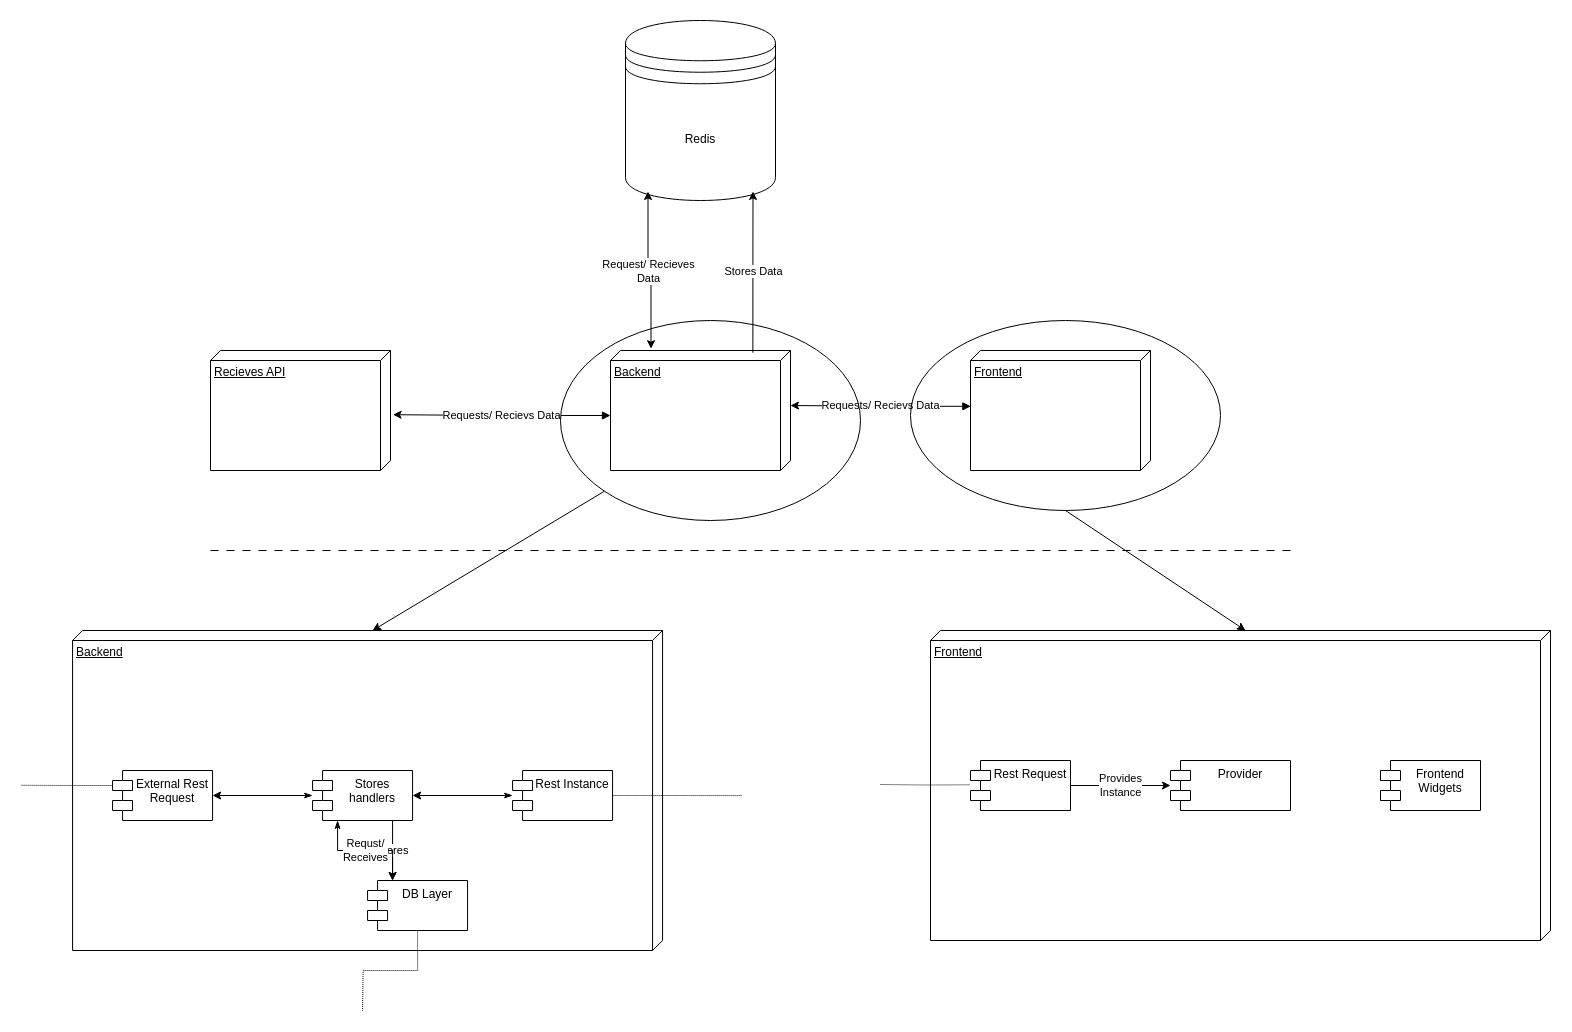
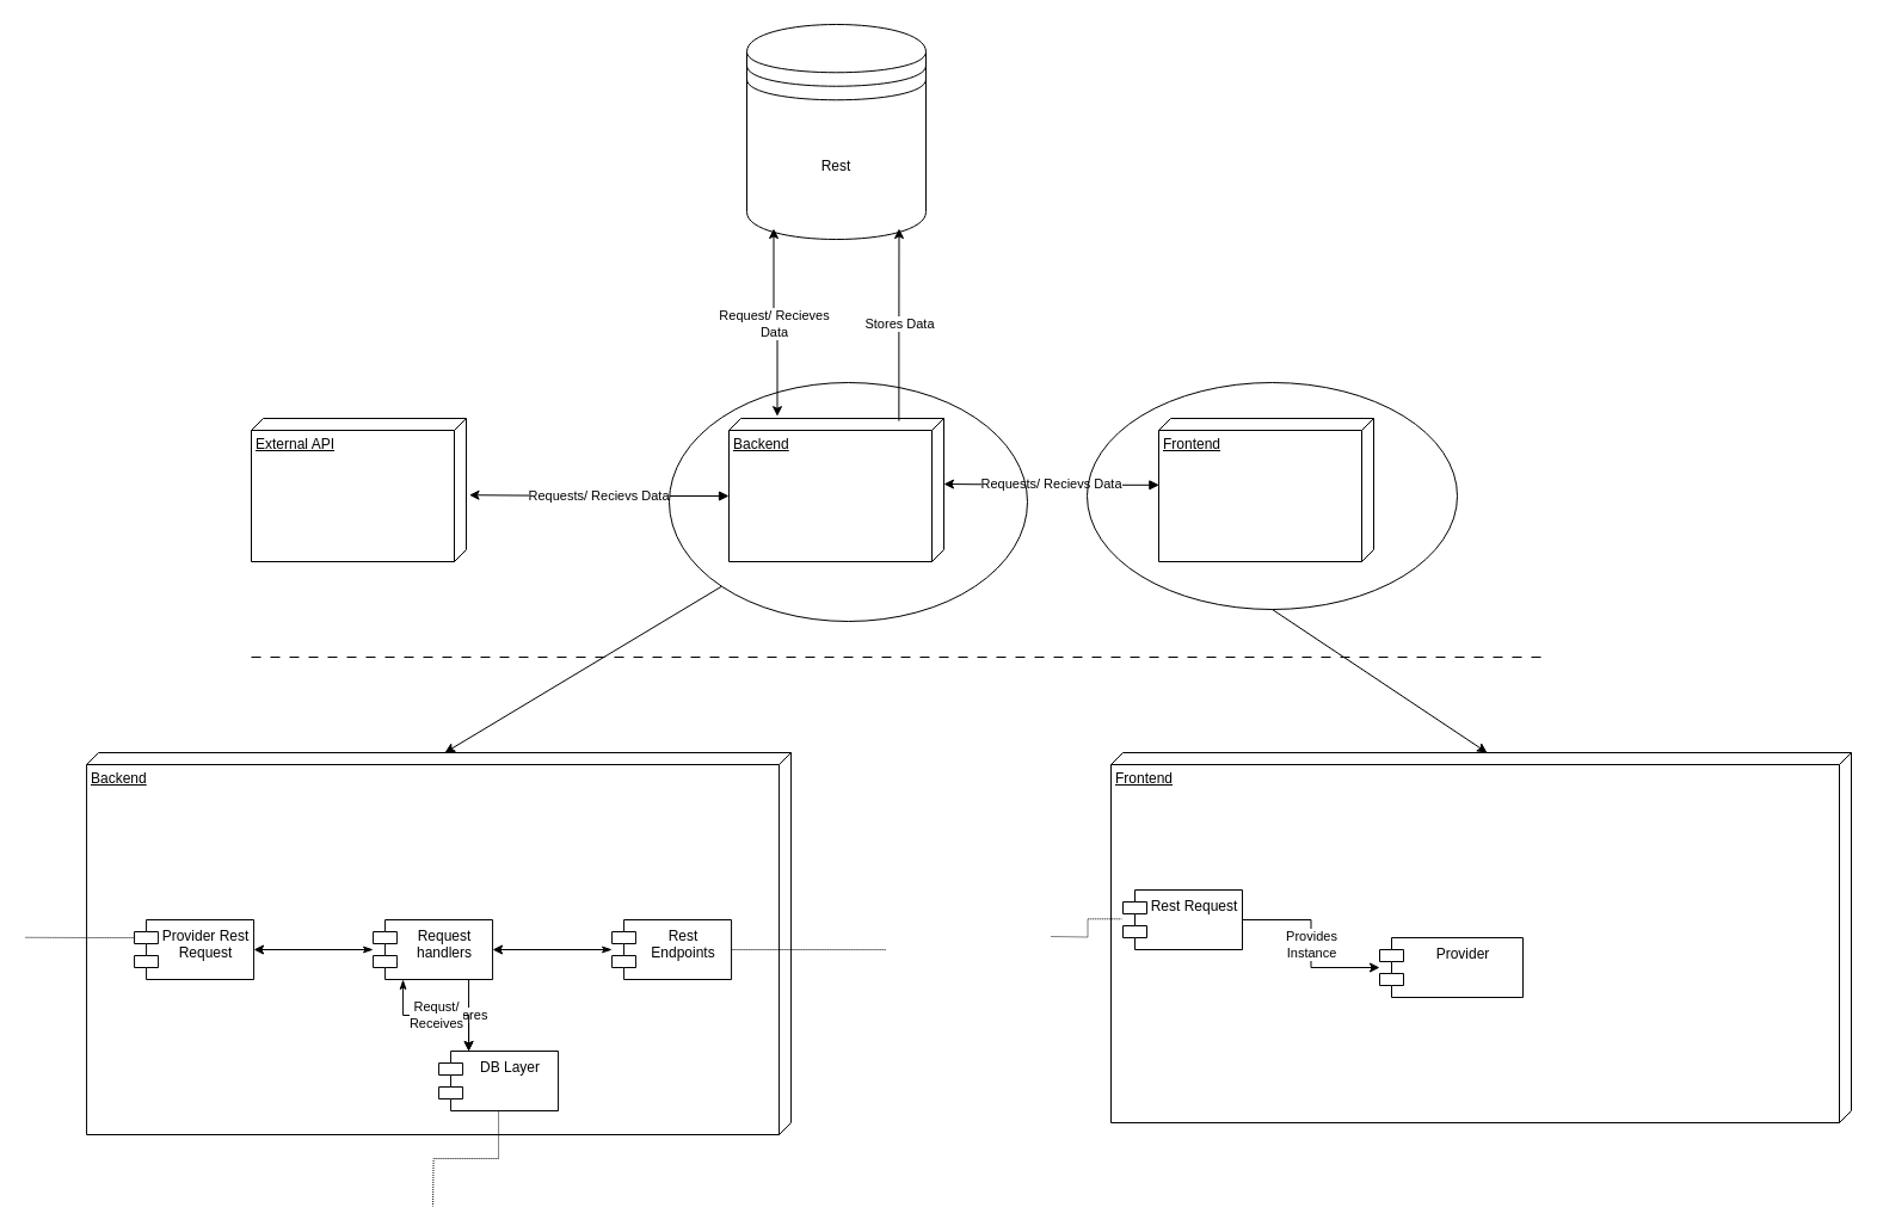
- <mxCell id="5" value="Redis" style="shape=datastore;whiteSpace=wrap;html=1;labelBackgroundColor=default;" parent="1" vertex="1"><mxGeometry x="625" y="20" width="150" height="180" as="geometry" /></mxCell>
+ <mxCell id="5" value="Rest" style="shape=datastore;whiteSpace=wrap;html=1;labelBackgroundColor=default;" parent="1" vertex="1"><mxGeometry x="625" y="20" width="150" height="180" as="geometry" /></mxCell>
- <mxCell id="2" value="Recieves API" style="verticalAlign=top;align=left;spacingTop=8;spacingLeft=2;spacingRight=12;shape=cube;size=10;direction=south;fontStyle=4;html=1;whiteSpace=wrap;labelBackgroundColor=default;" parent="1" vertex="1"><mxGeometry x="210" y="350" width="180" height="120" as="geometry" /></mxCell>
+ <mxCell id="2" value="External API" style="verticalAlign=top;align=left;spacingTop=8;spacingLeft=2;spacingRight=12;shape=cube;size=10;direction=south;fontStyle=4;html=1;whiteSpace=wrap;labelBackgroundColor=default;" parent="1" vertex="1"><mxGeometry x="210" y="350" width="180" height="120" as="geometry" /></mxCell>
- <mxCell id="32" value="Rest Request" style="shape=module;align=left;spacingLeft=20;align=center;verticalAlign=top;whiteSpace=wrap;html=1;labelBackgroundColor=default;" parent="29" vertex="1"><mxGeometry x="90" y="130" width="100" height="50" as="geometry" /></mxCell>
+ <mxCell id="32" value="Rest Request" style="shape=module;align=left;spacingLeft=20;align=center;verticalAlign=top;whiteSpace=wrap;html=1;labelBackgroundColor=default;" parent="29" vertex="1"><mxGeometry x="60" y="115" width="100" height="50" as="geometry" /></mxCell>
- <mxCell id="33" value="Provider" style="shape=module;align=left;spacingLeft=20;align=center;verticalAlign=top;whiteSpace=wrap;html=1;labelBackgroundColor=default;" parent="29" vertex="1"><mxGeometry x="290" y="130" width="120" height="50" as="geometry" /></mxCell>
+ <mxCell id="33" value="Provider" style="shape=module;align=left;spacingLeft=20;align=center;verticalAlign=top;whiteSpace=wrap;html=1;labelBackgroundColor=default;" parent="29" vertex="1"><mxGeometry x="275" y="155" width="120" height="50" as="geometry" /></mxCell>
- <mxCell id="34" value="Frontend Widgets" style="shape=module;align=left;spacingLeft=20;align=center;verticalAlign=top;whiteSpace=wrap;html=1;labelBackgroundColor=default;" parent="29" vertex="1"><mxGeometry x="500" y="130" width="100" height="50" as="geometry" /></mxCell>
- <mxCell id="25" value="External Rest Request" style="shape=module;align=left;spacingLeft=20;align=center;verticalAlign=top;whiteSpace=wrap;html=1;labelBackgroundColor=default;" parent="13" vertex="1"><mxGeometry x="92.069" y="140" width="100" height="50" as="geometry" /></mxCell>
+ <mxCell id="25" value="Provider Rest Request" style="shape=module;align=left;spacingLeft=20;align=center;verticalAlign=top;whiteSpace=wrap;html=1;labelBackgroundColor=default;" parent="13" vertex="1"><mxGeometry x="92.069" y="140" width="100" height="50" as="geometry" /></mxCell>
- <mxCell id="23" value="Stores handlers" style="shape=module;align=left;spacingLeft=20;align=center;verticalAlign=top;whiteSpace=wrap;html=1;labelBackgroundColor=default;" parent="13" vertex="1"><mxGeometry x="292.069" y="140" width="100" height="50" as="geometry" /></mxCell>
+ <mxCell id="23" value="Request handlers" style="shape=module;align=left;spacingLeft=20;align=center;verticalAlign=top;whiteSpace=wrap;html=1;labelBackgroundColor=default;" parent="13" vertex="1"><mxGeometry x="292.069" y="140" width="100" height="50" as="geometry" /></mxCell>
- <mxCell id="17" value="Rest Instance" style="shape=module;align=left;spacingLeft=20;align=center;verticalAlign=top;whiteSpace=wrap;html=1;labelBackgroundColor=default;" parent="13" vertex="1"><mxGeometry x="492.069" y="140" width="100" height="50" as="geometry" /></mxCell>
+ <mxCell id="17" value="Rest Endpoints" style="shape=module;align=left;spacingLeft=20;align=center;verticalAlign=top;whiteSpace=wrap;html=1;labelBackgroundColor=default;" parent="13" vertex="1"><mxGeometry x="492.069" y="140" width="100" height="50" as="geometry" /></mxCell>
